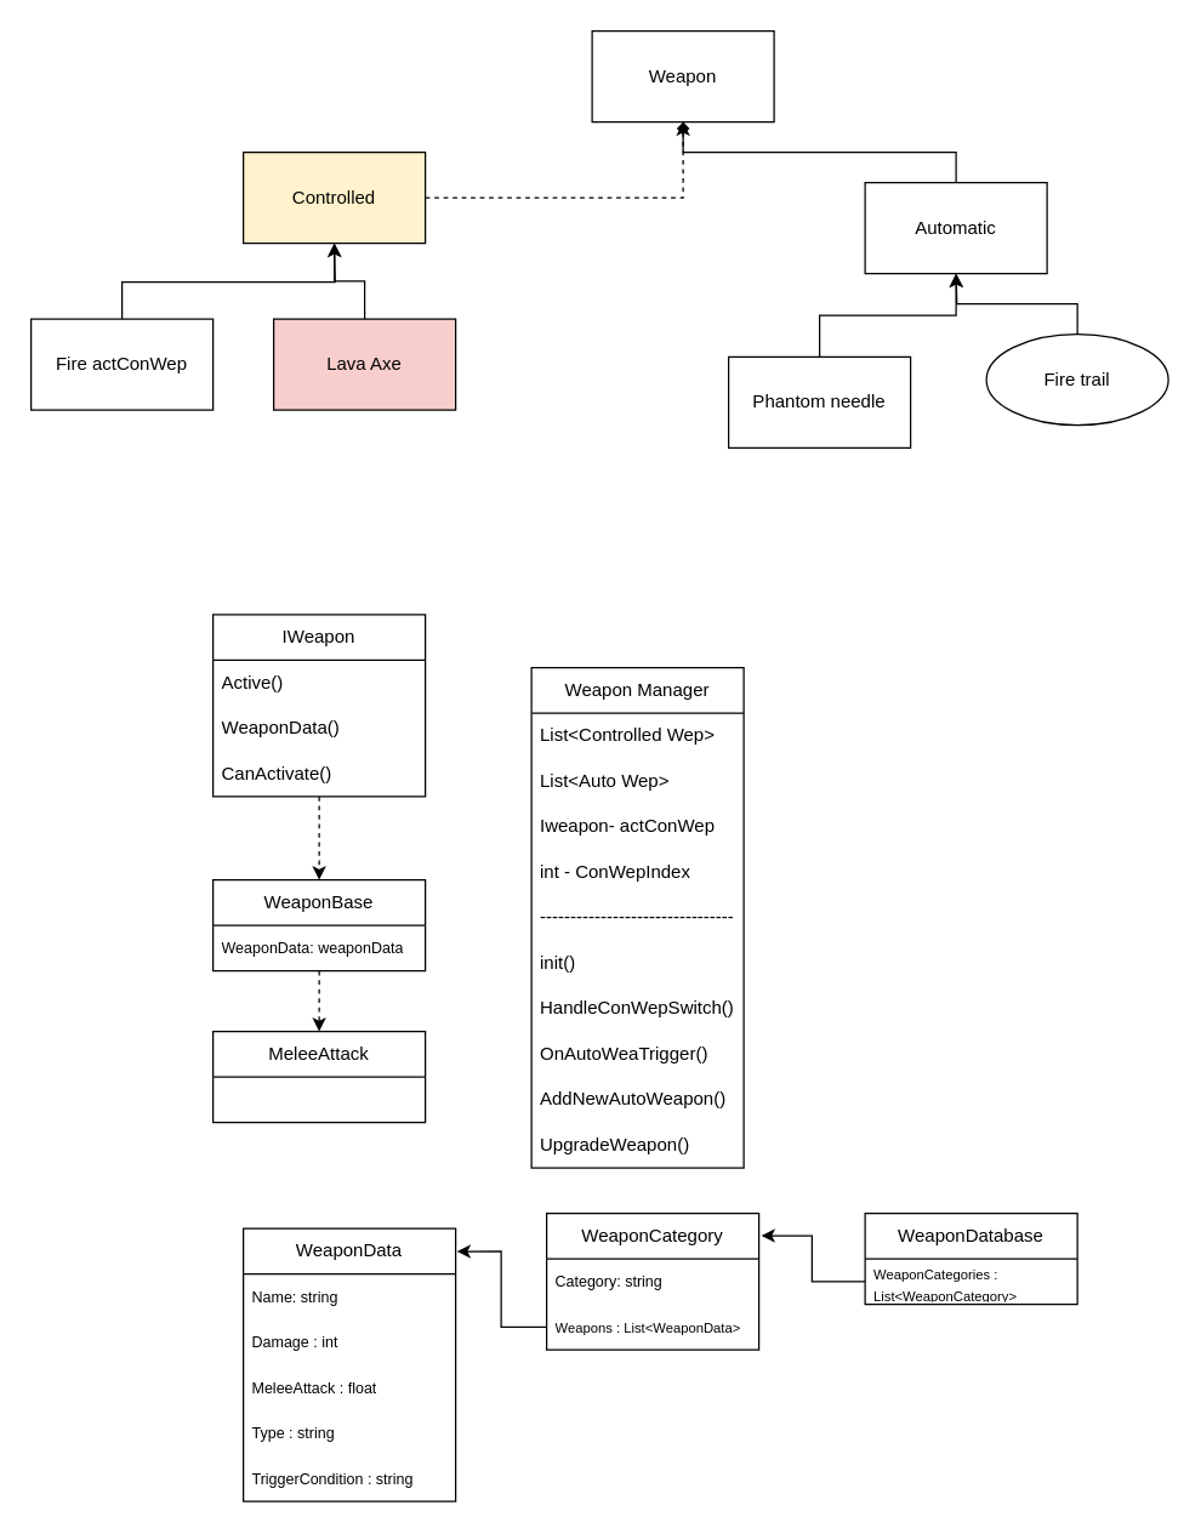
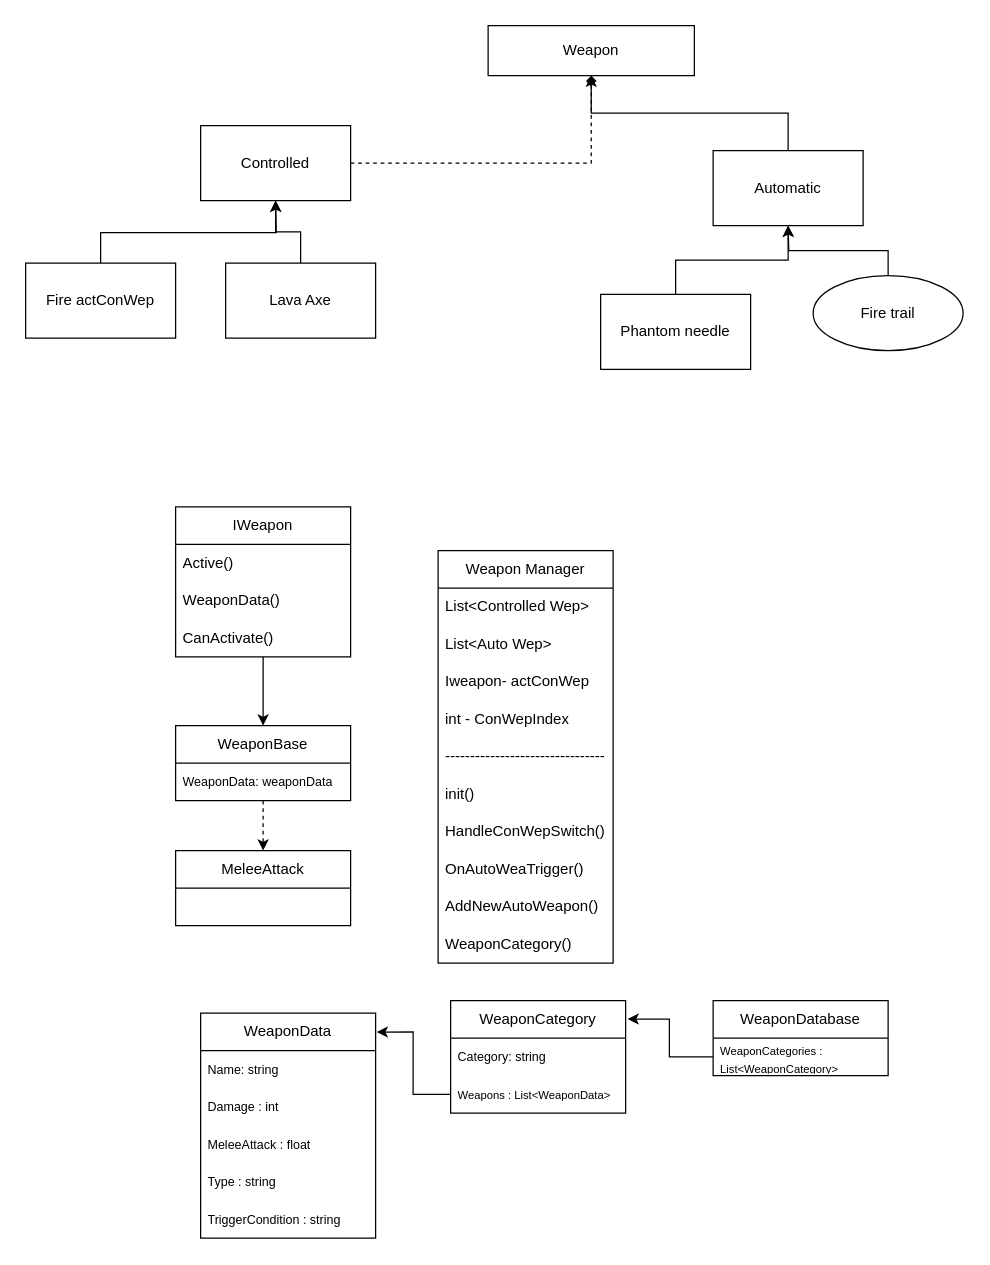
- <mxCell id="2" value="Weapon" style="rounded=0;whiteSpace=wrap;html=1;" vertex="1" parent="1"><mxGeometry x="390" y="20" width="120" height="60" as="geometry" /></mxCell>
+ <mxCell id="2" value="Weapon" style="rounded=0;whiteSpace=wrap;html=1;" vertex="1" parent="1"><mxGeometry x="390" y="20" width="165" height="40" as="geometry" /></mxCell>
- <mxCell id="4" value="Controlled" style="rounded=0;whiteSpace=wrap;html=1;fillColor=#fff2cc;" vertex="1" parent="1"><mxGeometry x="160" y="100" width="120" height="60" as="geometry" /></mxCell>
+ <mxCell id="4" value="Controlled" style="rounded=0;whiteSpace=wrap;html=1;" vertex="1" parent="1"><mxGeometry x="160" y="100" width="120" height="60" as="geometry" /></mxCell>
- <mxCell id="10" value="Lava Axe" style="rounded=0;whiteSpace=wrap;html=1;fillColor=#f8cecc;" vertex="1" parent="1"><mxGeometry x="180" y="210" width="120" height="60" as="geometry" /></mxCell>
+ <mxCell id="10" value="Lava Axe" style="rounded=0;whiteSpace=wrap;html=1;" vertex="1" parent="1"><mxGeometry x="180" y="210" width="120" height="60" as="geometry" /></mxCell>
- <mxCell id="26" style="edgeStyle=orthogonalEdgeStyle;rounded=0;orthogonalLoop=1;jettySize=auto;html=1;entryX=0.5;entryY=0;entryDx=0;entryDy=0;dashed=1;" edge="1" parent="1" source="27" target="32"><mxGeometry relative="1" as="geometry" /></mxCell>
+ <mxCell id="26" style="edgeStyle=orthogonalEdgeStyle;rounded=0;orthogonalLoop=1;jettySize=auto;html=1;entryX=0.5;entryY=0;entryDx=0;entryDy=0;" edge="1" parent="1" source="27" target="32"><mxGeometry relative="1" as="geometry" /></mxCell>
- <mxCell id="25" value="UpgradeWeapon()" style="text;strokeColor=none;fillColor=none;align=left;verticalAlign=middle;spacingLeft=4;spacingRight=4;overflow=hidden;points=[[0,0.5],[1,0.5]];portConstraint=eastwest;rotatable=0;whiteSpace=wrap;html=1;" vertex="1" parent="15"><mxGeometry y="300" width="140" height="30" as="geometry" /></mxCell>
+ <mxCell id="25" value="WeaponCategory()" style="text;strokeColor=none;fillColor=none;align=left;verticalAlign=middle;spacingLeft=4;spacingRight=4;overflow=hidden;points=[[0,0.5],[1,0.5]];portConstraint=eastwest;rotatable=0;whiteSpace=wrap;html=1;" vertex="1" parent="15"><mxGeometry y="300" width="140" height="30" as="geometry" /></mxCell>
